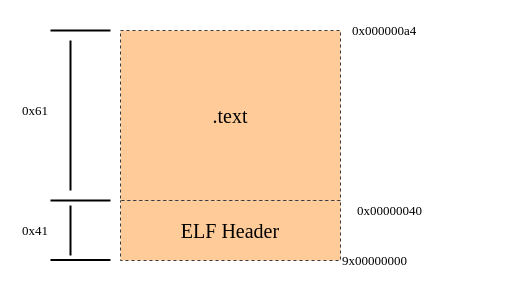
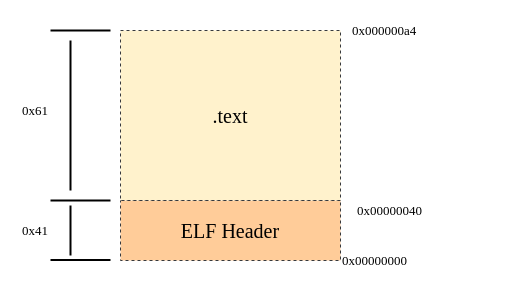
- <mxCell id="8" value="&lt;span style=&quot;font-size: 20px&quot;&gt;.text&lt;/span&gt;" style="rounded=0;whiteSpace=wrap;html=1;fontFamily=Comic Sans MS;fillColor=#ffcc99;strokeColor=#36393d;dashed=1;" vertex="1" parent="1"><mxGeometry x="120" y="30" width="220" height="170" as="geometry" /></mxCell>
+ <mxCell id="8" value="&lt;span style=&quot;font-size: 20px&quot;&gt;.text&lt;/span&gt;" style="rounded=0;whiteSpace=wrap;html=1;fontFamily=Comic Sans MS;fillColor=#fff2cc;strokeColor=#36393d;dashed=1;" vertex="1" parent="1"><mxGeometry x="120" y="30" width="220" height="170" as="geometry" /></mxCell>
- <mxCell id="3" value="&lt;font style=&quot;font-size: 13px&quot;&gt;9x00000000&lt;/font&gt;" style="text;html=1;strokeColor=none;fillColor=none;align=left;verticalAlign=middle;whiteSpace=wrap;rounded=0;dashed=1;fontFamily=Comic Sans MS;" vertex="1" parent="1"><mxGeometry x="340" y="250" width="150" height="20" as="geometry" /></mxCell>
+ <mxCell id="3" value="&lt;font style=&quot;font-size: 13px&quot;&gt;0x00000000&lt;/font&gt;" style="text;html=1;strokeColor=none;fillColor=none;align=left;verticalAlign=middle;whiteSpace=wrap;rounded=0;dashed=1;fontFamily=Comic Sans MS;" vertex="1" parent="1"><mxGeometry x="340" y="250" width="150" height="20" as="geometry" /></mxCell>
